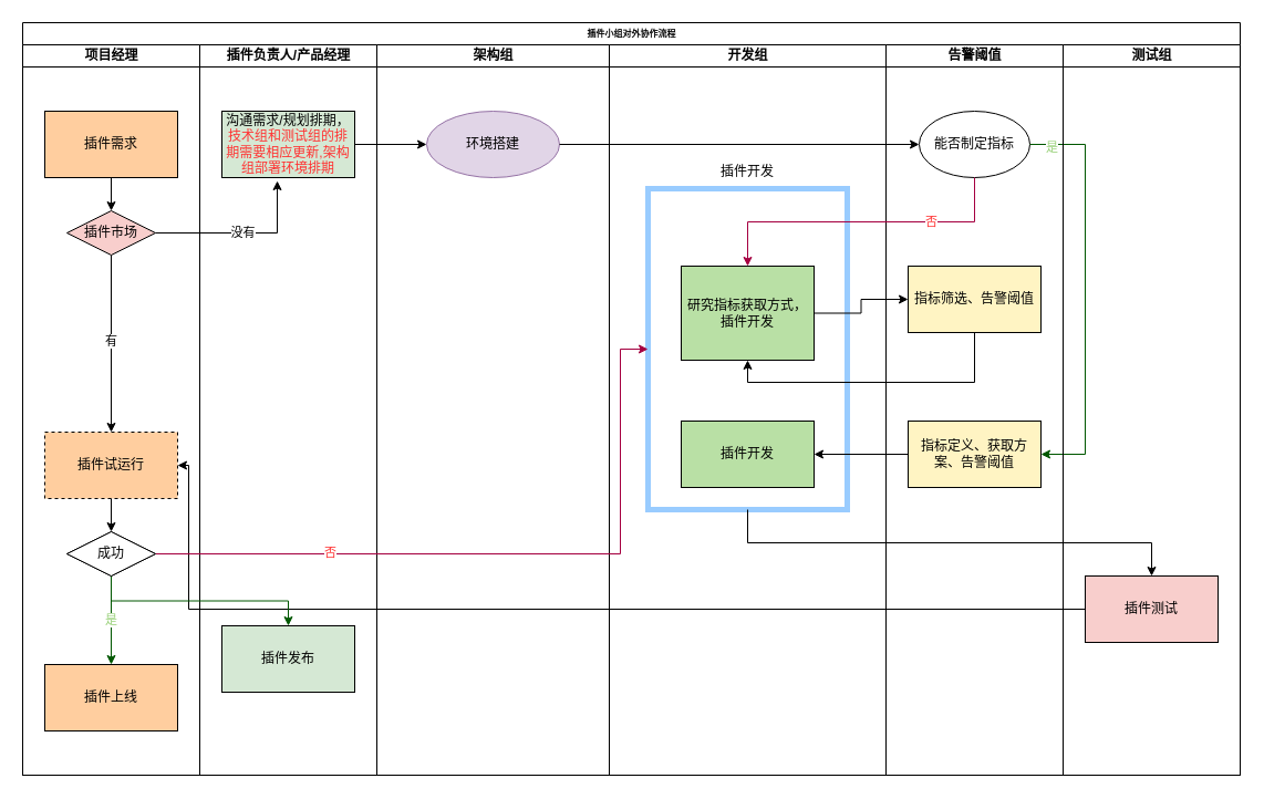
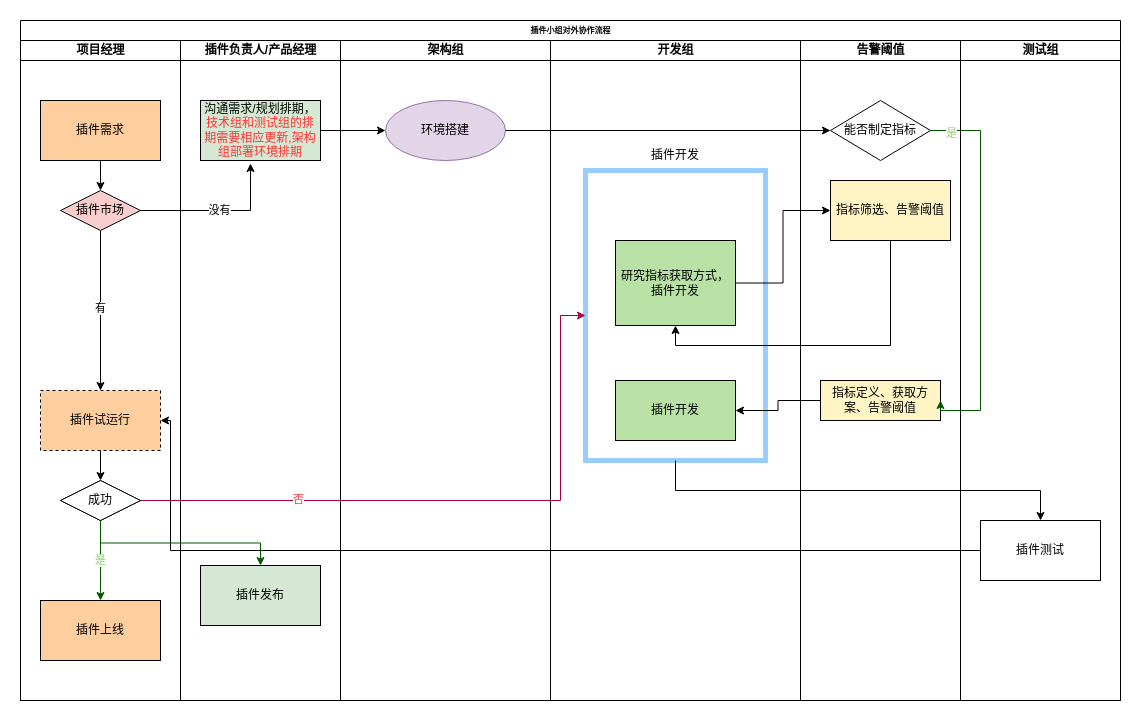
- <mxCell id="18" value="能否制定指标" style="ellipse;whiteSpace=wrap;html=1;" parent="15" vertex="1"><mxGeometry x="30" y="60" width="100" height="60" as="geometry" /></mxCell>
+ <mxCell id="18" value="能否制定指标" style="rhombus;whiteSpace=wrap;html=1;" parent="15" vertex="1"><mxGeometry x="30" y="60" width="100" height="60" as="geometry" /></mxCell>
- <mxCell id="22" style="edgeStyle=orthogonalEdgeStyle;rounded=0;orthogonalLoop=1;jettySize=auto;html=1;exitX=0.5;exitY=1;exitDx=0;exitDy=0;entryX=0.5;entryY=0;entryDx=0;entryDy=0;fontColor=#FF3333;strokeColor=#A50040;fillColor=#d80073;" parent="2" source="18" target="11" edge="1"><mxGeometry relative="1" as="geometry" /></mxCell>
- <mxCell id="23" value="否" style="edgeLabel;html=1;align=center;verticalAlign=middle;resizable=0;points=[];fontColor=#FF3333;" parent="22" vertex="1" connectable="0"><mxGeometry x="-0.436" y="-1" relative="1" as="geometry"><mxPoint as="offset" /></mxGeometry></mxCell>
- <mxCell id="17" value="指标筛选、告警阈值" style="rounded=0;whiteSpace=wrap;html=1;fillColor=#FFF4C3;" parent="15" vertex="1"><mxGeometry x="20" y="200" width="120" height="60" as="geometry" /></mxCell>
+ <mxCell id="17" value="指标筛选、告警阈值" style="rounded=0;whiteSpace=wrap;html=1;fillColor=#FFF4C3;" parent="15" vertex="1"><mxGeometry x="30" y="140" width="120" height="60" as="geometry" /></mxCell>
- <mxCell id="16" value="指标定义、获取方案、告警阈值" style="rounded=0;whiteSpace=wrap;html=1;fillColor=#FFF4C3;" parent="15" vertex="1"><mxGeometry x="20" y="340" width="120" height="60" as="geometry" /></mxCell>
+ <mxCell id="16" value="指标定义、获取方案、告警阈值" style="rounded=0;whiteSpace=wrap;html=1;fillColor=#FFF4C3;" parent="15" vertex="1"><mxGeometry x="20" y="340" width="120" height="40" as="geometry" /></mxCell>
- <mxCell id="28" value="插件测试" style="rounded=0;whiteSpace=wrap;html=1;fillColor=#F8CECC;" parent="27" vertex="1"><mxGeometry x="20" y="480" width="120" height="60" as="geometry" /></mxCell>
+ <mxCell id="28" value="插件测试" style="rounded=0;whiteSpace=wrap;html=1;fillColor=#ffffff;" parent="27" vertex="1"><mxGeometry x="20" y="480" width="120" height="60" as="geometry" /></mxCell>
